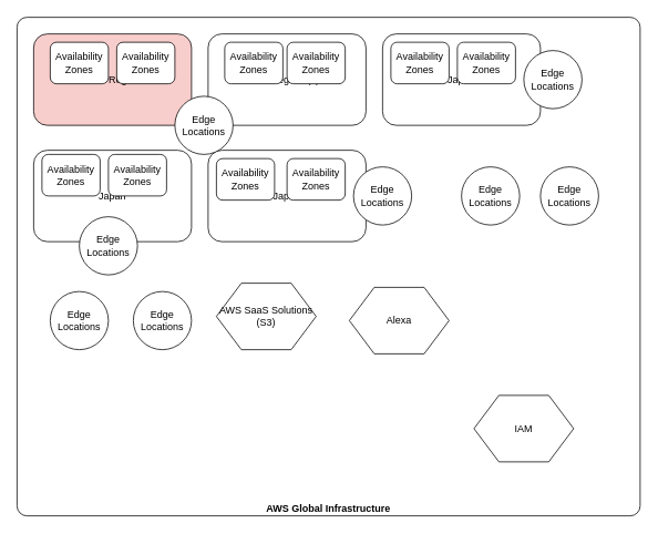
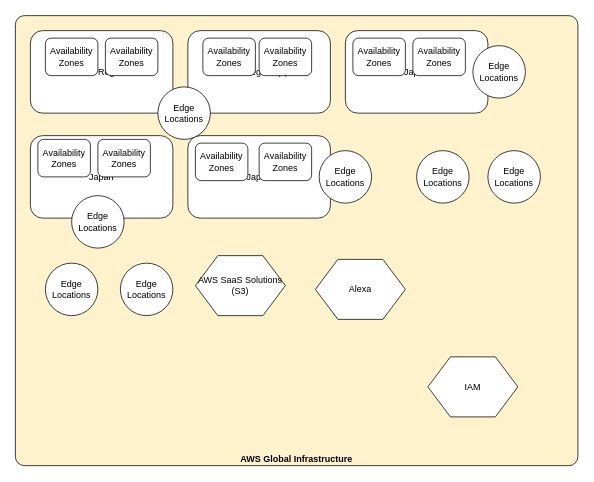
- <mxCell id="3" value="India Region" style="rounded=1;whiteSpace=wrap;html=1;fillColor=#f8cecc;" vertex="1" parent="1"><mxGeometry x="40" y="40" width="190" height="110" as="geometry" /></mxCell>
+ <mxCell id="3" value="India Region" style="rounded=1;whiteSpace=wrap;html=1;" vertex="1" parent="1"><mxGeometry x="40" y="40" width="190" height="110" as="geometry" /></mxCell>
- <mxCell id="2" value="AWS Global Infrastructure" style="rounded=1;whiteSpace=wrap;html=1;arcSize=2;verticalAlign=bottom;fontStyle=1" vertex="1" parent="1"><mxGeometry x="20" y="20" width="750" height="600" as="geometry" /></mxCell>
+ <mxCell id="2" value="AWS Global Infrastructure" style="rounded=1;whiteSpace=wrap;html=1;arcSize=2;verticalAlign=bottom;fontStyle=1;fillColor=#fff2cc;" vertex="1" parent="1"><mxGeometry x="20" y="20" width="750" height="600" as="geometry" /></mxCell>
